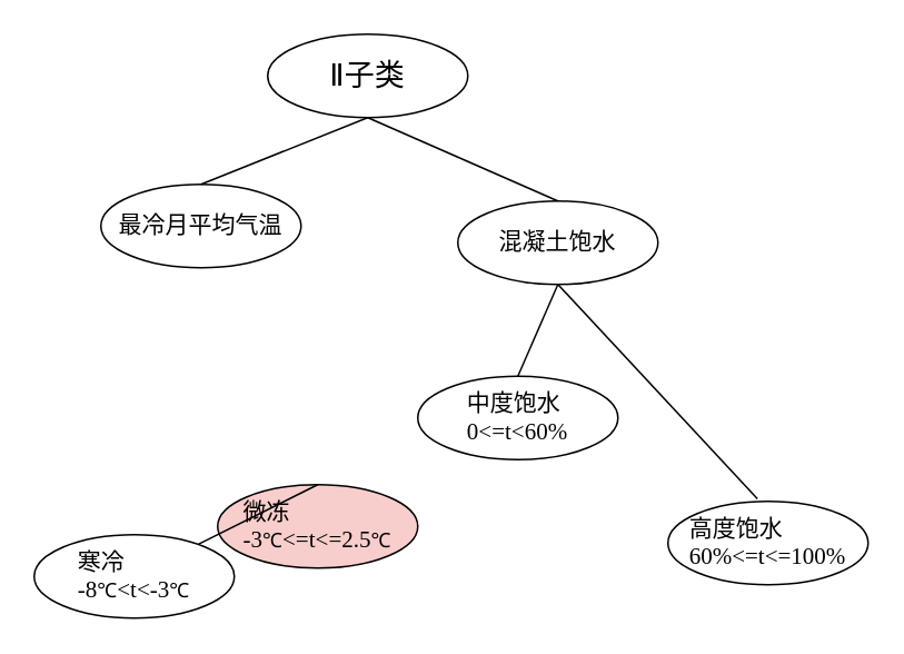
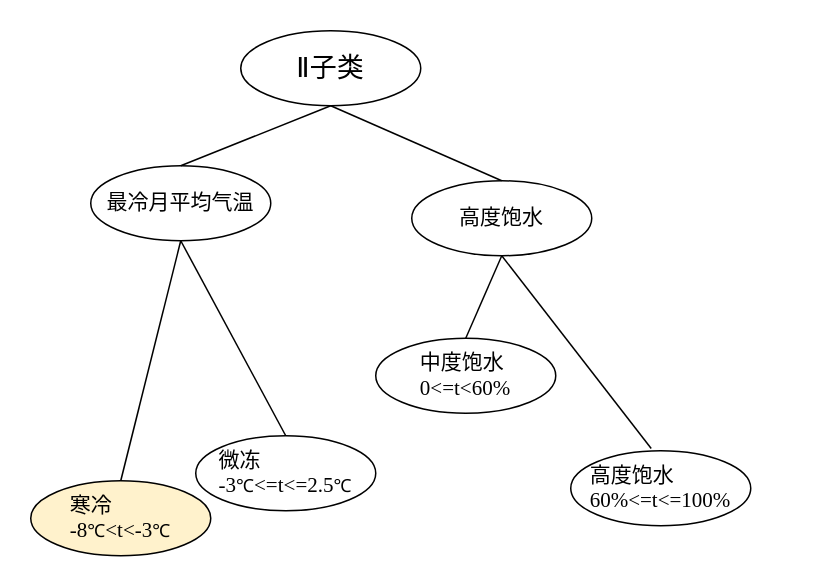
- <mxCell id="4" value="&lt;p class=&quot;MsoNormal&quot; style=&quot;margin: 0pt 0pt 0.0pt ; text-align: justify ; font-family: &amp;#34;times new roman&amp;#34;&quot;&gt;&lt;font style=&quot;font-size: 14px&quot;&gt;混凝土饱水&lt;/font&gt;&lt;/p&gt;" style="ellipse;whiteSpace=wrap;html=1;" parent="1" vertex="1"><mxGeometry x="274" y="120" width="120" height="50" as="geometry" /></mxCell>
+ <mxCell id="4" value="&lt;p class=&quot;MsoNormal&quot; style=&quot;margin: 0pt 0pt 0.0pt ; text-align: justify ; font-family: &amp;#34;times new roman&amp;#34;&quot;&gt;&lt;font style=&quot;font-size: 14px&quot;&gt;高度饱水&lt;/font&gt;&lt;/p&gt;" style="ellipse;whiteSpace=wrap;html=1;" parent="1" vertex="1"><mxGeometry x="274" y="120" width="120" height="50" as="geometry" /></mxCell>
+ <mxCell id="9" value="" style="endArrow=none;html=1;fontSize=14;entryX=0.5;entryY=1;entryDx=0;entryDy=0;exitX=0.5;exitY=0;exitDx=0;exitDy=0;" parent="1" source="7" target="3" edge="1"><mxGeometry width="50" height="50" relative="1" as="geometry"><mxPoint x="20" y="230" as="sourcePoint" /><mxPoint x="70" y="180" as="targetPoint" /></mxGeometry></mxCell>
- <mxCell id="10" value="" style="endArrow=none;html=1;fontSize=14;exitX=0.5;exitY=0;exitDx=0;exitDy=0;" parent="1" source="8" target="7" edge="1"><mxGeometry width="50" height="50" relative="1" as="geometry"><mxPoint x="60" y="200" as="sourcePoint" /><mxPoint x="110" y="150" as="targetPoint" /></mxGeometry></mxCell>
+ <mxCell id="10" value="" style="endArrow=none;html=1;fontSize=14;entryX=0.5;entryY=1;entryDx=0;entryDy=0;exitX=0.5;exitY=0;exitDx=0;exitDy=0;" parent="1" source="8" target="3" edge="1"><mxGeometry width="50" height="50" relative="1" as="geometry"><mxPoint x="60" y="200" as="sourcePoint" /><mxPoint x="110" y="150" as="targetPoint" /></mxGeometry></mxCell>
- <mxCell id="8" value="&lt;p class=&quot;MsoNormal&quot; style=&quot;margin: 0pt 0pt 0.0pt ; text-align: justify ; font-family: &amp;#34;times new roman&amp;#34;&quot;&gt;&lt;span style=&quot;font-size: 14px&quot;&gt;微冻&lt;/span&gt;&lt;/p&gt;&lt;p class=&quot;MsoNormal&quot; style=&quot;margin: 0pt 0pt 0.0pt ; text-align: justify ; font-family: &amp;#34;times new roman&amp;#34;&quot;&gt;&lt;span style=&quot;font-size: 14px&quot;&gt;-3&lt;/span&gt;&lt;span style=&quot;font-family: &amp;#34;helvetica&amp;#34;&quot;&gt;&lt;font face=&quot;times new roman&quot; style=&quot;font-size: 12px&quot;&gt;℃&lt;/font&gt;&lt;/span&gt;&lt;span style=&quot;font-size: 14px&quot;&gt;&amp;lt;=t&amp;lt;=2.5&lt;/span&gt;&lt;font style=&quot;font-size: 12px&quot;&gt;℃&lt;/font&gt;&lt;/p&gt;" style="ellipse;whiteSpace=wrap;html=1;fillColor=#f8cecc;" parent="1" vertex="1"><mxGeometry x="130" y="290" width="120" height="50" as="geometry" /></mxCell>
+ <mxCell id="8" value="&lt;p class=&quot;MsoNormal&quot; style=&quot;margin: 0pt 0pt 0.0pt ; text-align: justify ; font-family: &amp;#34;times new roman&amp;#34;&quot;&gt;&lt;span style=&quot;font-size: 14px&quot;&gt;微冻&lt;/span&gt;&lt;/p&gt;&lt;p class=&quot;MsoNormal&quot; style=&quot;margin: 0pt 0pt 0.0pt ; text-align: justify ; font-family: &amp;#34;times new roman&amp;#34;&quot;&gt;&lt;span style=&quot;font-size: 14px&quot;&gt;-3&lt;/span&gt;&lt;span style=&quot;font-family: &amp;#34;helvetica&amp;#34;&quot;&gt;&lt;font face=&quot;times new roman&quot; style=&quot;font-size: 12px&quot;&gt;℃&lt;/font&gt;&lt;/span&gt;&lt;span style=&quot;font-size: 14px&quot;&gt;&amp;lt;=t&amp;lt;=2.5&lt;/span&gt;&lt;font style=&quot;font-size: 12px&quot;&gt;℃&lt;/font&gt;&lt;/p&gt;" style="ellipse;whiteSpace=wrap;html=1;" parent="1" vertex="1"><mxGeometry x="130" y="290" width="120" height="50" as="geometry" /></mxCell>
- <mxCell id="12" value="&lt;p class=&quot;MsoNormal&quot; style=&quot;margin: 0pt 0pt 0.0pt ; text-align: justify ; font-family: &amp;#34;times new roman&amp;#34;&quot;&gt;&lt;span style=&quot;font-size: 14px&quot;&gt;高度饱水&lt;/span&gt;&lt;/p&gt;&lt;p class=&quot;MsoNormal&quot; style=&quot;margin: 0pt 0pt 0.0pt ; text-align: justify ; font-family: &amp;#34;times new roman&amp;#34;&quot;&gt;&lt;span style=&quot;font-size: 14px&quot;&gt;60%&amp;lt;=t&amp;lt;=100%&lt;/span&gt;&lt;/p&gt;" style="ellipse;whiteSpace=wrap;html=1;" parent="1" vertex="1"><mxGeometry x="400" y="300" width="120" height="50" as="geometry" /></mxCell>
+ <mxCell id="12" value="&lt;p class=&quot;MsoNormal&quot; style=&quot;margin: 0pt 0pt 0.0pt ; text-align: justify ; font-family: &amp;#34;times new roman&amp;#34;&quot;&gt;&lt;span style=&quot;font-size: 14px&quot;&gt;高度饱水&lt;/span&gt;&lt;/p&gt;&lt;p class=&quot;MsoNormal&quot; style=&quot;margin: 0pt 0pt 0.0pt ; text-align: justify ; font-family: &amp;#34;times new roman&amp;#34;&quot;&gt;&lt;span style=&quot;font-size: 14px&quot;&gt;60%&amp;lt;=t&amp;lt;=100%&lt;/span&gt;&lt;/p&gt;" style="ellipse;whiteSpace=wrap;html=1;" parent="1" vertex="1"><mxGeometry x="380" y="300" width="120" height="50" as="geometry" /></mxCell>
- <mxCell id="7" value="&lt;p class=&quot;MsoNormal&quot; style=&quot;margin: 0pt 0pt 0.0pt ; text-align: justify ; font-family: &amp;#34;times new roman&amp;#34;&quot;&gt;&lt;span style=&quot;font-size: 14px&quot;&gt;寒冷&lt;/span&gt;&lt;/p&gt;&lt;p class=&quot;MsoNormal&quot; style=&quot;margin: 0pt 0pt 0.0pt ; text-align: justify ; font-family: &amp;#34;times new roman&amp;#34;&quot;&gt;&lt;span style=&quot;font-size: 14px&quot;&gt;-8&lt;/span&gt;&lt;font style=&quot;font-size: 12px&quot;&gt;℃&lt;/font&gt;&lt;span style=&quot;font-size: 14px&quot;&gt;&amp;lt;t&amp;lt;-3&lt;/span&gt;&lt;font style=&quot;font-size: 12px&quot;&gt;℃&lt;/font&gt;&lt;/p&gt;" style="ellipse;whiteSpace=wrap;html=1;" parent="1" vertex="1"><mxGeometry x="20" y="320" width="120" height="50" as="geometry" /></mxCell>
+ <mxCell id="7" value="&lt;p class=&quot;MsoNormal&quot; style=&quot;margin: 0pt 0pt 0.0pt ; text-align: justify ; font-family: &amp;#34;times new roman&amp;#34;&quot;&gt;&lt;span style=&quot;font-size: 14px&quot;&gt;寒冷&lt;/span&gt;&lt;/p&gt;&lt;p class=&quot;MsoNormal&quot; style=&quot;margin: 0pt 0pt 0.0pt ; text-align: justify ; font-family: &amp;#34;times new roman&amp;#34;&quot;&gt;&lt;span style=&quot;font-size: 14px&quot;&gt;-8&lt;/span&gt;&lt;font style=&quot;font-size: 12px&quot;&gt;℃&lt;/font&gt;&lt;span style=&quot;font-size: 14px&quot;&gt;&amp;lt;t&amp;lt;-3&lt;/span&gt;&lt;font style=&quot;font-size: 12px&quot;&gt;℃&lt;/font&gt;&lt;/p&gt;" style="ellipse;whiteSpace=wrap;html=1;fillColor=#fff2cc;" parent="1" vertex="1"><mxGeometry x="20" y="320" width="120" height="50" as="geometry" /></mxCell>
